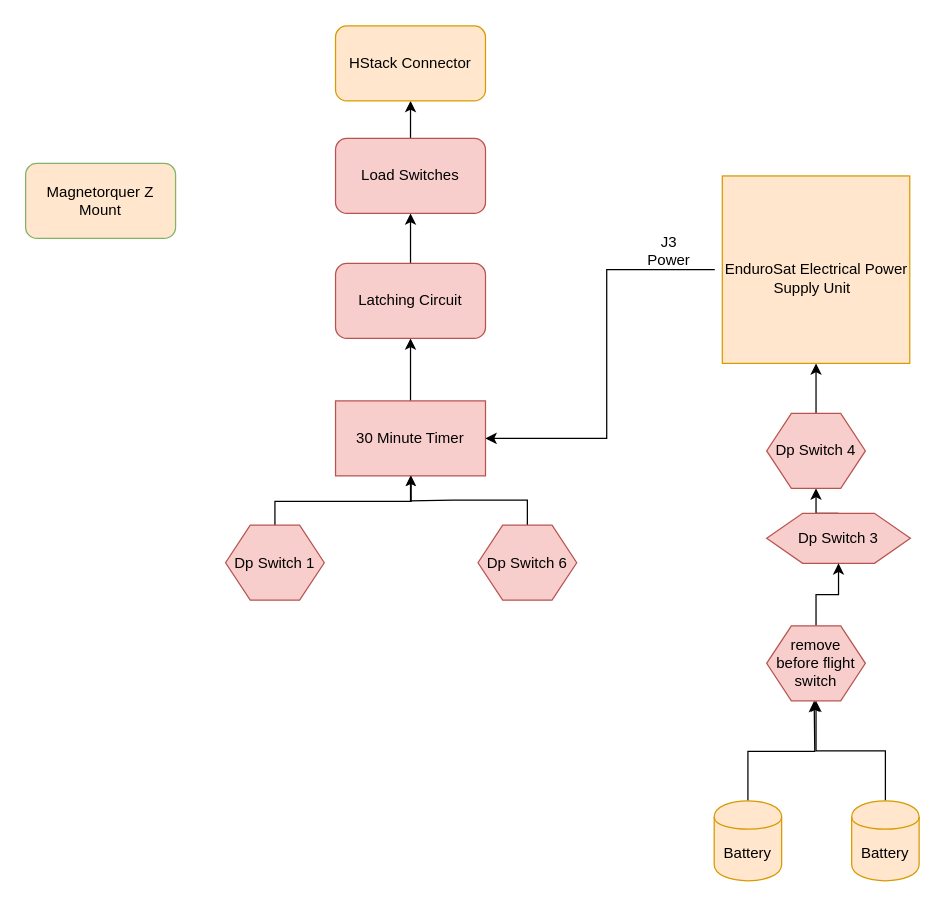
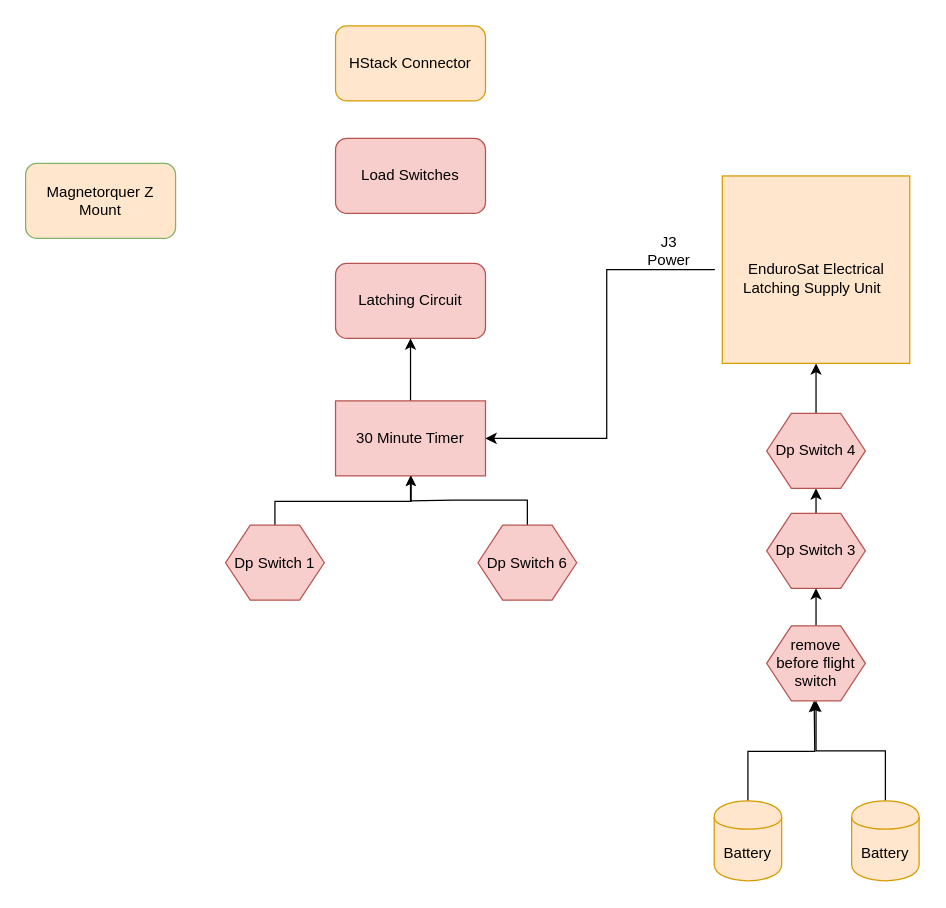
- <mxCell id="25" value="" style="edgeStyle=orthogonalEdgeStyle;rounded=0;orthogonalLoop=1;jettySize=auto;html=1;" edge="1" parent="1" source="26" target="27"><mxGeometry relative="1" as="geometry" /></mxCell>
- <mxCell id="23" value="" style="edgeStyle=orthogonalEdgeStyle;rounded=0;orthogonalLoop=1;jettySize=auto;html=1;" edge="1" parent="1" source="24" target="26"><mxGeometry relative="1" as="geometry" /></mxCell>
- <mxCell id="17" value="&lt;br&gt;EnduroSat Electrical Power Supply Unit&amp;nbsp;&amp;nbsp;" style="whiteSpace=wrap;html=1;aspect=fixed;fillColor=#ffe6cc;strokeColor=#d79b00;align=center;" parent="1" vertex="1"><mxGeometry x="577.5" y="140" width="150" height="150" as="geometry" /></mxCell>
+ <mxCell id="17" value="&lt;br&gt;EnduroSat Electrical Latching Supply Unit&amp;nbsp;&amp;nbsp;" style="whiteSpace=wrap;html=1;aspect=fixed;fillColor=#ffe6cc;strokeColor=#d79b00;align=center;" parent="1" vertex="1"><mxGeometry x="577.5" y="140" width="150" height="150" as="geometry" /></mxCell>
- <mxCell id="11" value="Dp Switch 3" style="shape=hexagon;perimeter=hexagonPerimeter2;whiteSpace=wrap;html=1;fillColor=#f8cecc;strokeColor=#b85450;" parent="1" vertex="1"><mxGeometry x="613" y="410" width="115" height="40" as="geometry" /></mxCell>
+ <mxCell id="11" value="Dp Switch 3" style="shape=hexagon;perimeter=hexagonPerimeter2;whiteSpace=wrap;html=1;fillColor=#f8cecc;strokeColor=#b85450;" parent="1" vertex="1"><mxGeometry x="613" y="410" width="79" height="60" as="geometry" /></mxCell>
